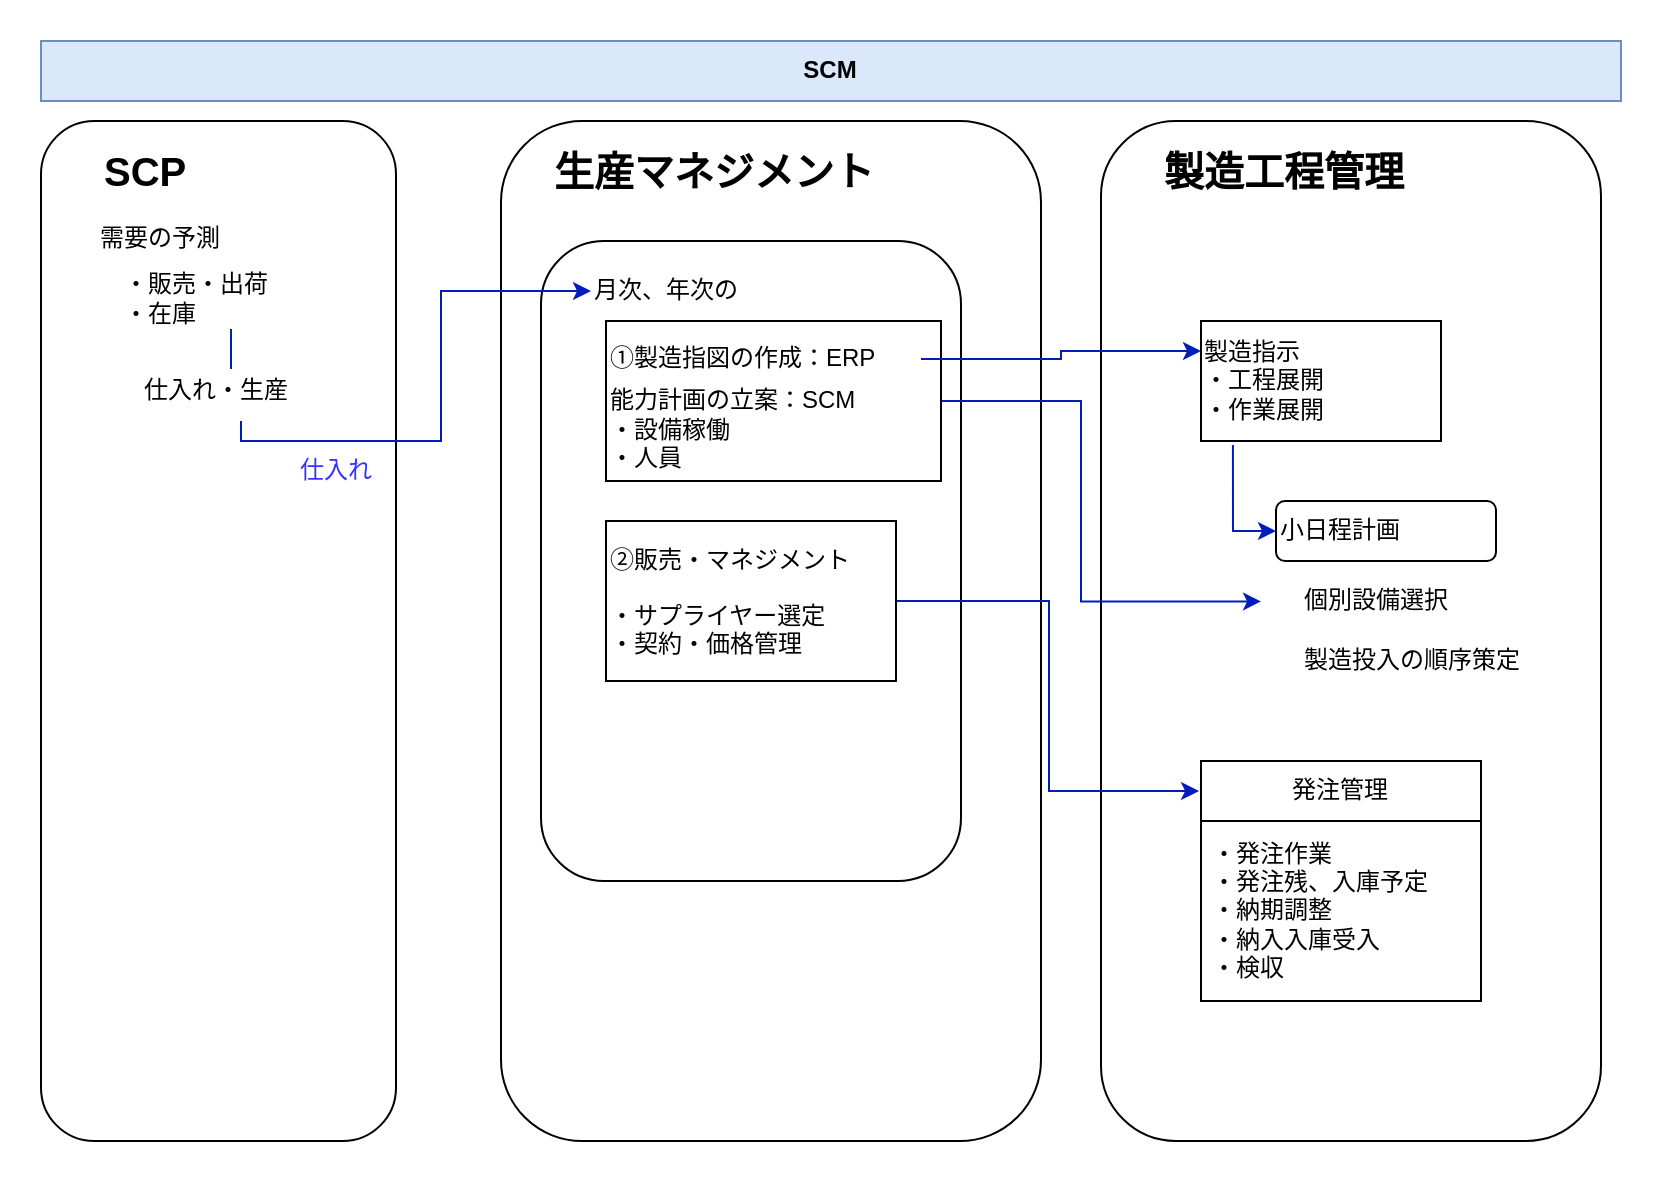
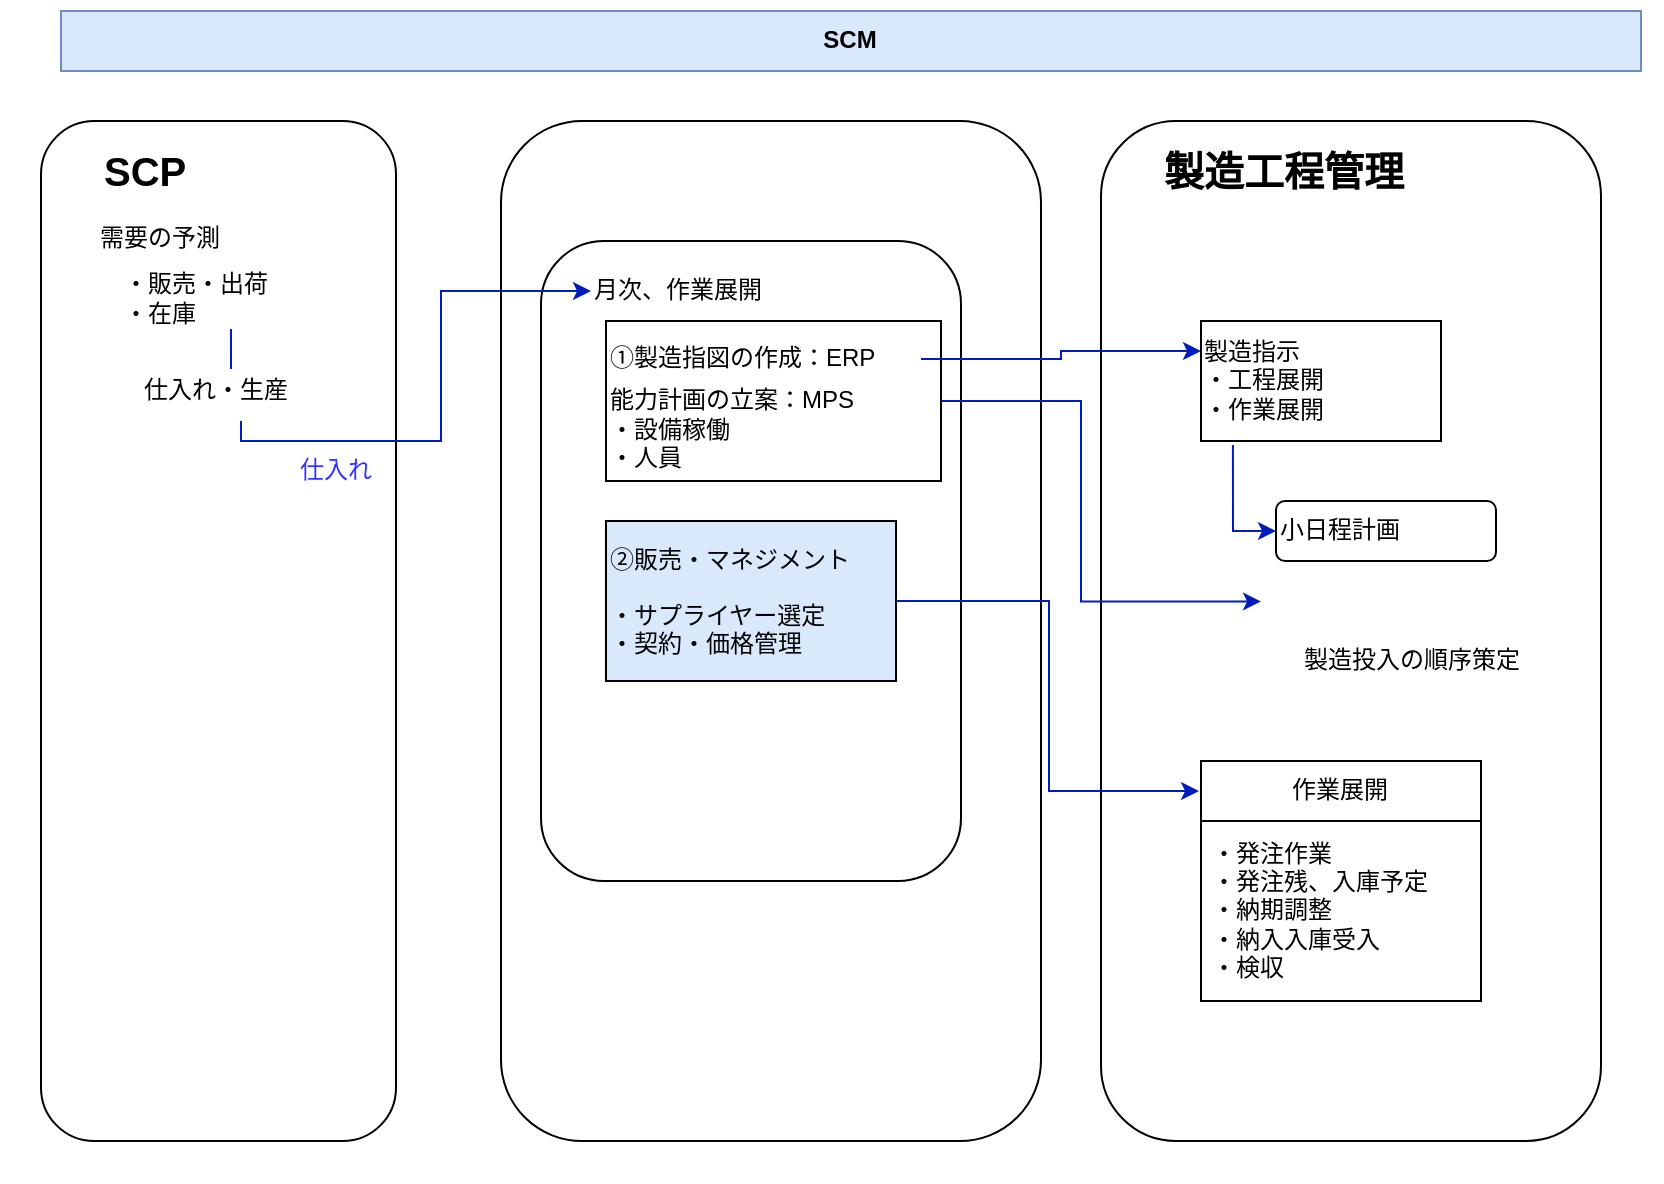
- <mxCell id="30" value="SCM" style="text;html=1;align=center;verticalAlign=middle;whiteSpace=wrap;rounded=0;fontStyle=1;fillColor=#dae8fc;strokeColor=#6c8ebf;" vertex="1" parent="1"><mxGeometry width="790" height="30" as="geometry" x="20" y="20" /></mxCell>
+ <mxCell id="30" value="SCM" style="text;html=1;align=center;verticalAlign=middle;whiteSpace=wrap;rounded=0;fontStyle=1;fillColor=#dae8fc;strokeColor=#6c8ebf;" vertex="1" parent="1"><mxGeometry x="30" y="5" width="790" height="30" as="geometry" /></mxCell>
- <mxCell id="10" value="生産マネジメント" style="text;html=1;align=left;verticalAlign=middle;whiteSpace=wrap;rounded=0;fontSize=20;fontStyle=1;fontColor=light-dark(#000000,#99CCFF);" parent="1" vertex="1"><mxGeometry x="275" y="60" width="225" height="50" as="geometry" /></mxCell>
- <mxCell id="9" value="月次、年次の" style="text;html=1;align=left;verticalAlign=middle;whiteSpace=wrap;rounded=0;" parent="1" vertex="1"><mxGeometry x="295" y="130" width="100" height="30" as="geometry" /></mxCell>
+ <mxCell id="9" value="月次、作業展開" style="text;html=1;align=left;verticalAlign=middle;whiteSpace=wrap;rounded=0;" parent="1" vertex="1"><mxGeometry x="295" y="130" width="100" height="30" as="geometry" /></mxCell>
- <mxCell id="12" value="&lt;br&gt;&lt;div&gt;&lt;br&gt;&lt;/div&gt;&lt;div&gt;能力計画の立案：SCM&lt;/div&gt;&lt;div&gt;・設備稼働&lt;/div&gt;&lt;div&gt;・人員&lt;/div&gt;" style="rounded=0;whiteSpace=wrap;html=1;align=left;labelPosition=center;verticalLabelPosition=middle;verticalAlign=middle;" parent="1" vertex="1"><mxGeometry x="302.5" y="160" width="167.5" height="80" as="geometry" /></mxCell>
+ <mxCell id="12" value="&lt;br&gt;&lt;div&gt;&lt;br&gt;&lt;/div&gt;&lt;div&gt;能力計画の立案：MPS&lt;/div&gt;&lt;div&gt;・設備稼働&lt;/div&gt;&lt;div&gt;・人員&lt;/div&gt;" style="rounded=0;whiteSpace=wrap;html=1;align=left;labelPosition=center;verticalLabelPosition=middle;verticalAlign=middle;" parent="1" vertex="1"><mxGeometry x="302.5" y="160" width="167.5" height="80" as="geometry" /></mxCell>
- <mxCell id="14" value="&lt;div&gt;&lt;br&gt;&lt;/div&gt;&lt;br&gt;&lt;div&gt;・サプライヤー選定&lt;/div&gt;&lt;div&gt;・契約・価格管理&lt;/div&gt;" style="rounded=0;whiteSpace=wrap;html=1;align=left;labelPosition=center;verticalLabelPosition=middle;verticalAlign=middle;" parent="1" vertex="1"><mxGeometry x="302.5" y="260" width="145" height="80" as="geometry" /></mxCell>
+ <mxCell id="14" value="&lt;div&gt;&lt;br&gt;&lt;/div&gt;&lt;br&gt;&lt;div&gt;・サプライヤー選定&lt;/div&gt;&lt;div&gt;・契約・価格管理&lt;/div&gt;" style="rounded=0;whiteSpace=wrap;html=1;align=left;labelPosition=center;verticalLabelPosition=middle;verticalAlign=middle;fillColor=#dae8fc;" parent="1" vertex="1"><mxGeometry x="302.5" y="260" width="145" height="80" as="geometry" /></mxCell>
- <mxCell id="26" value="個別設備選択" style="rounded=0;whiteSpace=wrap;html=1;align=left;strokeColor=none;" parent="1" vertex="1"><mxGeometry x="650" y="285" width="110" height="30" as="geometry" /></mxCell>
- <mxCell id="27" value="発注管理" style="swimlane;fontStyle=0;childLayout=stackLayout;horizontal=1;startSize=30;horizontalStack=0;resizeParent=1;resizeParentMax=0;resizeLast=0;collapsible=1;marginBottom=0;whiteSpace=wrap;html=1;" parent="1" vertex="1"><mxGeometry x="600" y="380" width="140" height="120" as="geometry" /></mxCell>
+ <mxCell id="27" value="作業展開" style="swimlane;fontStyle=0;childLayout=stackLayout;horizontal=1;startSize=30;horizontalStack=0;resizeParent=1;resizeParentMax=0;resizeLast=0;collapsible=1;marginBottom=0;whiteSpace=wrap;html=1;" parent="1" vertex="1"><mxGeometry x="600" y="380" width="140" height="120" as="geometry" /></mxCell>
